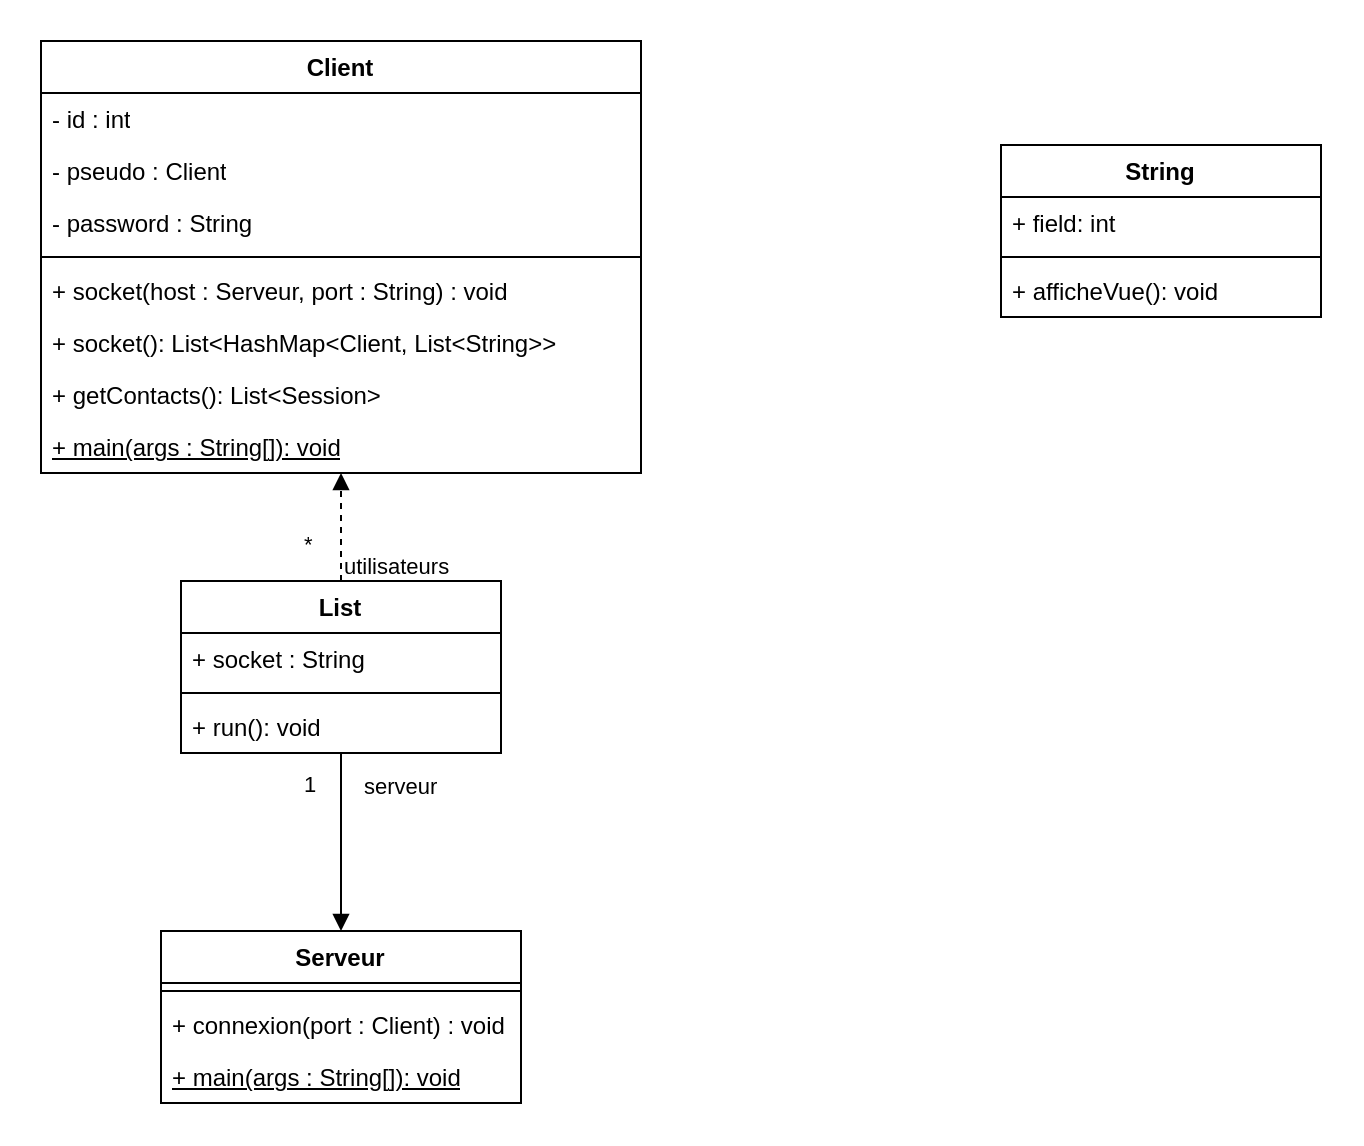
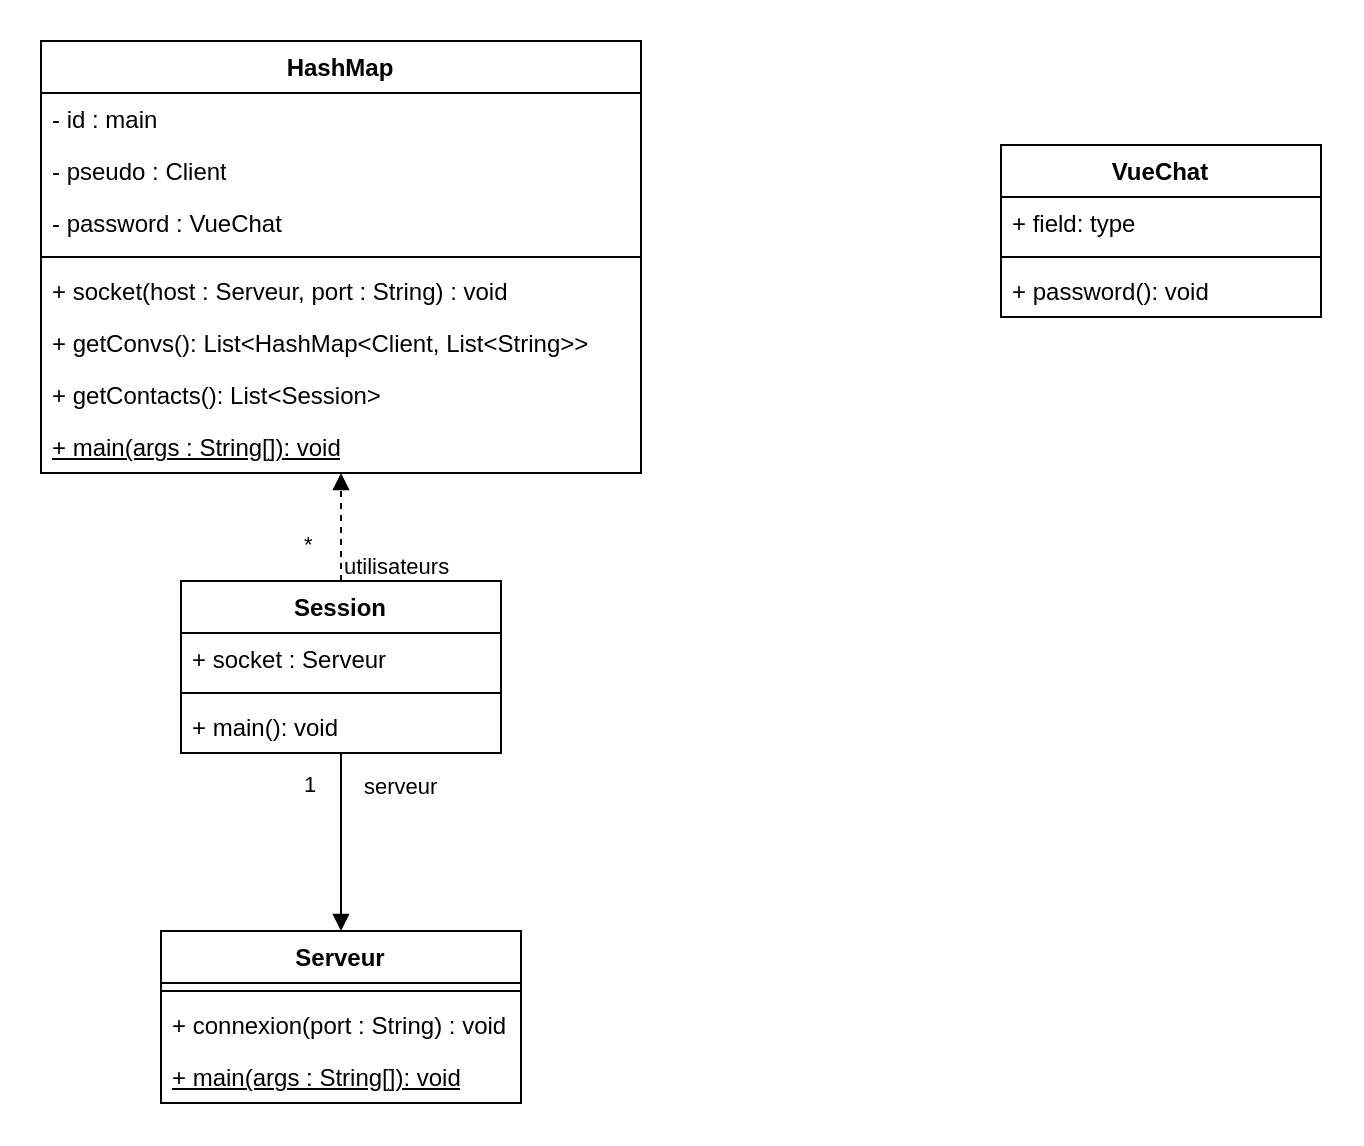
- <mxCell id="2" value="Client" style="swimlane;fontStyle=1;align=center;verticalAlign=top;childLayout=stackLayout;horizontal=1;startSize=26;horizontalStack=0;resizeParent=1;resizeParentMax=0;resizeLast=0;collapsible=1;marginBottom=0;whiteSpace=wrap;html=1;" parent="1" vertex="1"><mxGeometry x="20" y="20" width="300" height="216" as="geometry" /></mxCell>
+ <mxCell id="2" value="HashMap" style="swimlane;fontStyle=1;align=center;verticalAlign=top;childLayout=stackLayout;horizontal=1;startSize=26;horizontalStack=0;resizeParent=1;resizeParentMax=0;resizeLast=0;collapsible=1;marginBottom=0;whiteSpace=wrap;html=1;" parent="1" vertex="1"><mxGeometry x="20" y="20" width="300" height="216" as="geometry" /></mxCell>
- <mxCell id="3" value="- id : int" style="text;strokeColor=none;fillColor=none;align=left;verticalAlign=top;spacingLeft=4;spacingRight=4;overflow=hidden;rotatable=0;points=[[0,0.5],[1,0.5]];portConstraint=eastwest;whiteSpace=wrap;html=1;" parent="2" vertex="1"><mxGeometry y="26" width="300" height="26" as="geometry" /></mxCell>
+ <mxCell id="3" value="- id : main" style="text;strokeColor=none;fillColor=none;align=left;verticalAlign=top;spacingLeft=4;spacingRight=4;overflow=hidden;rotatable=0;points=[[0,0.5],[1,0.5]];portConstraint=eastwest;whiteSpace=wrap;html=1;" parent="2" vertex="1"><mxGeometry y="26" width="300" height="26" as="geometry" /></mxCell>
- <mxCell id="23" value="String" style="swimlane;fontStyle=1;align=center;verticalAlign=top;childLayout=stackLayout;horizontal=1;startSize=26;horizontalStack=0;resizeParent=1;resizeParentMax=0;resizeLast=0;collapsible=1;marginBottom=0;whiteSpace=wrap;html=1;" parent="1" vertex="1"><mxGeometry x="500" y="72" width="160" height="86" as="geometry" /></mxCell>
+ <mxCell id="23" value="VueChat" style="swimlane;fontStyle=1;align=center;verticalAlign=top;childLayout=stackLayout;horizontal=1;startSize=26;horizontalStack=0;resizeParent=1;resizeParentMax=0;resizeLast=0;collapsible=1;marginBottom=0;whiteSpace=wrap;html=1;" parent="1" vertex="1"><mxGeometry x="500" y="72" width="160" height="86" as="geometry" /></mxCell>
- <mxCell id="5" value="- password : String" style="text;strokeColor=none;fillColor=none;align=left;verticalAlign=top;spacingLeft=4;spacingRight=4;overflow=hidden;rotatable=0;points=[[0,0.5],[1,0.5]];portConstraint=eastwest;whiteSpace=wrap;html=1;" parent="2" vertex="1"><mxGeometry y="78" width="300" height="26" as="geometry" /></mxCell>
+ <mxCell id="5" value="- password : VueChat" style="text;strokeColor=none;fillColor=none;align=left;verticalAlign=top;spacingLeft=4;spacingRight=4;overflow=hidden;rotatable=0;points=[[0,0.5],[1,0.5]];portConstraint=eastwest;whiteSpace=wrap;html=1;" parent="2" vertex="1"><mxGeometry y="78" width="300" height="26" as="geometry" /></mxCell>
- <mxCell id="24" value="+ field: int" style="text;strokeColor=none;fillColor=none;align=left;verticalAlign=top;spacingLeft=4;spacingRight=4;overflow=hidden;rotatable=0;points=[[0,0.5],[1,0.5]];portConstraint=eastwest;whiteSpace=wrap;html=1;" parent="23" vertex="1"><mxGeometry y="26" width="160" height="26" as="geometry" /></mxCell>
+ <mxCell id="24" value="+ field: type" style="text;strokeColor=none;fillColor=none;align=left;verticalAlign=top;spacingLeft=4;spacingRight=4;overflow=hidden;rotatable=0;points=[[0,0.5],[1,0.5]];portConstraint=eastwest;whiteSpace=wrap;html=1;" parent="23" vertex="1"><mxGeometry y="26" width="160" height="26" as="geometry" /></mxCell>
- <mxCell id="26" value="+ afficheVue(): void" style="text;strokeColor=none;fillColor=none;align=left;verticalAlign=top;spacingLeft=4;spacingRight=4;overflow=hidden;rotatable=0;points=[[0,0.5],[1,0.5]];portConstraint=eastwest;whiteSpace=wrap;html=1;" parent="23" vertex="1"><mxGeometry y="60" width="160" height="26" as="geometry" /></mxCell>
+ <mxCell id="26" value="+ password(): void" style="text;strokeColor=none;fillColor=none;align=left;verticalAlign=top;spacingLeft=4;spacingRight=4;overflow=hidden;rotatable=0;points=[[0,0.5],[1,0.5]];portConstraint=eastwest;whiteSpace=wrap;html=1;" parent="23" vertex="1"><mxGeometry y="60" width="160" height="26" as="geometry" /></mxCell>
- <mxCell id="8" value="+ socket(): List&amp;lt;HashMap&amp;lt;Client, List&amp;lt;String&amp;gt;&amp;gt;" style="text;strokeColor=none;fillColor=none;align=left;verticalAlign=top;spacingLeft=4;spacingRight=4;overflow=hidden;rotatable=0;points=[[0,0.5],[1,0.5]];portConstraint=eastwest;whiteSpace=wrap;html=1;" parent="2" vertex="1"><mxGeometry y="138" width="300" height="26" as="geometry" /></mxCell>
+ <mxCell id="8" value="+ getConvs(): List&amp;lt;HashMap&amp;lt;Client, List&amp;lt;String&amp;gt;&amp;gt;" style="text;strokeColor=none;fillColor=none;align=left;verticalAlign=top;spacingLeft=4;spacingRight=4;overflow=hidden;rotatable=0;points=[[0,0.5],[1,0.5]];portConstraint=eastwest;whiteSpace=wrap;html=1;" parent="2" vertex="1"><mxGeometry y="138" width="300" height="26" as="geometry" /></mxCell>
- <mxCell id="15" value="List" style="swimlane;fontStyle=1;align=center;verticalAlign=top;childLayout=stackLayout;horizontal=1;startSize=26;horizontalStack=0;resizeParent=1;resizeParentMax=0;resizeLast=0;collapsible=1;marginBottom=0;whiteSpace=wrap;html=1;" parent="1" vertex="1"><mxGeometry x="90" y="290" width="160" height="86" as="geometry" /></mxCell>
+ <mxCell id="15" value="Session" style="swimlane;fontStyle=1;align=center;verticalAlign=top;childLayout=stackLayout;horizontal=1;startSize=26;horizontalStack=0;resizeParent=1;resizeParentMax=0;resizeLast=0;collapsible=1;marginBottom=0;whiteSpace=wrap;html=1;" parent="1" vertex="1"><mxGeometry x="90" y="290" width="160" height="86" as="geometry" /></mxCell>
- <mxCell id="16" value="+ socket : String" style="text;strokeColor=none;fillColor=none;align=left;verticalAlign=top;spacingLeft=4;spacingRight=4;overflow=hidden;rotatable=0;points=[[0,0.5],[1,0.5]];portConstraint=eastwest;whiteSpace=wrap;html=1;" parent="15" vertex="1"><mxGeometry y="26" width="160" height="26" as="geometry" /></mxCell>
+ <mxCell id="16" value="+ socket : Serveur" style="text;strokeColor=none;fillColor=none;align=left;verticalAlign=top;spacingLeft=4;spacingRight=4;overflow=hidden;rotatable=0;points=[[0,0.5],[1,0.5]];portConstraint=eastwest;whiteSpace=wrap;html=1;" parent="15" vertex="1"><mxGeometry y="26" width="160" height="26" as="geometry" /></mxCell>
- <mxCell id="18" value="+ run(): void" style="text;strokeColor=none;fillColor=none;align=left;verticalAlign=top;spacingLeft=4;spacingRight=4;overflow=hidden;rotatable=0;points=[[0,0.5],[1,0.5]];portConstraint=eastwest;whiteSpace=wrap;html=1;" parent="15" vertex="1"><mxGeometry y="60" width="160" height="26" as="geometry" /></mxCell>
+ <mxCell id="18" value="+ main(): void" style="text;strokeColor=none;fillColor=none;align=left;verticalAlign=top;spacingLeft=4;spacingRight=4;overflow=hidden;rotatable=0;points=[[0,0.5],[1,0.5]];portConstraint=eastwest;whiteSpace=wrap;html=1;" parent="15" vertex="1"><mxGeometry y="60" width="160" height="26" as="geometry" /></mxCell>
- <mxCell id="13" value="+ connexion(port : Client) : void" style="text;strokeColor=none;fillColor=none;align=left;verticalAlign=top;spacingLeft=4;spacingRight=4;overflow=hidden;rotatable=0;points=[[0,0.5],[1,0.5]];portConstraint=eastwest;whiteSpace=wrap;html=1;" parent="11" vertex="1"><mxGeometry y="34" width="180" height="26" as="geometry" /></mxCell>
+ <mxCell id="13" value="+ connexion(port : String) : void" style="text;strokeColor=none;fillColor=none;align=left;verticalAlign=top;spacingLeft=4;spacingRight=4;overflow=hidden;rotatable=0;points=[[0,0.5],[1,0.5]];portConstraint=eastwest;whiteSpace=wrap;html=1;" parent="11" vertex="1"><mxGeometry y="34" width="180" height="26" as="geometry" /></mxCell>
